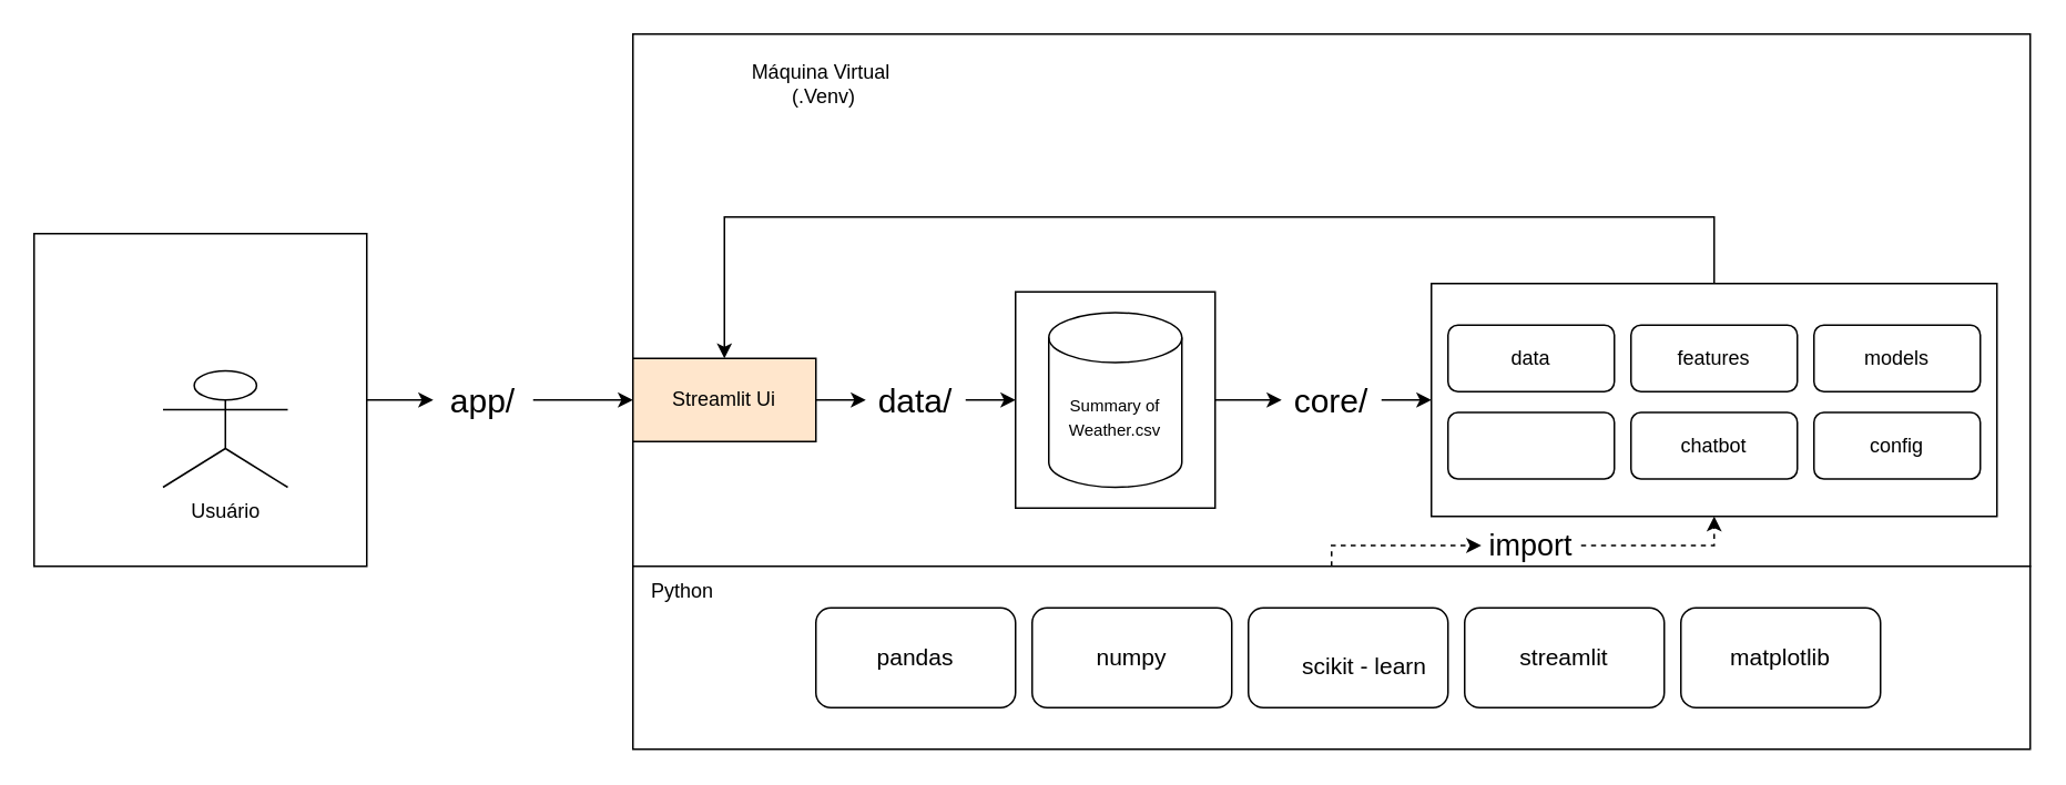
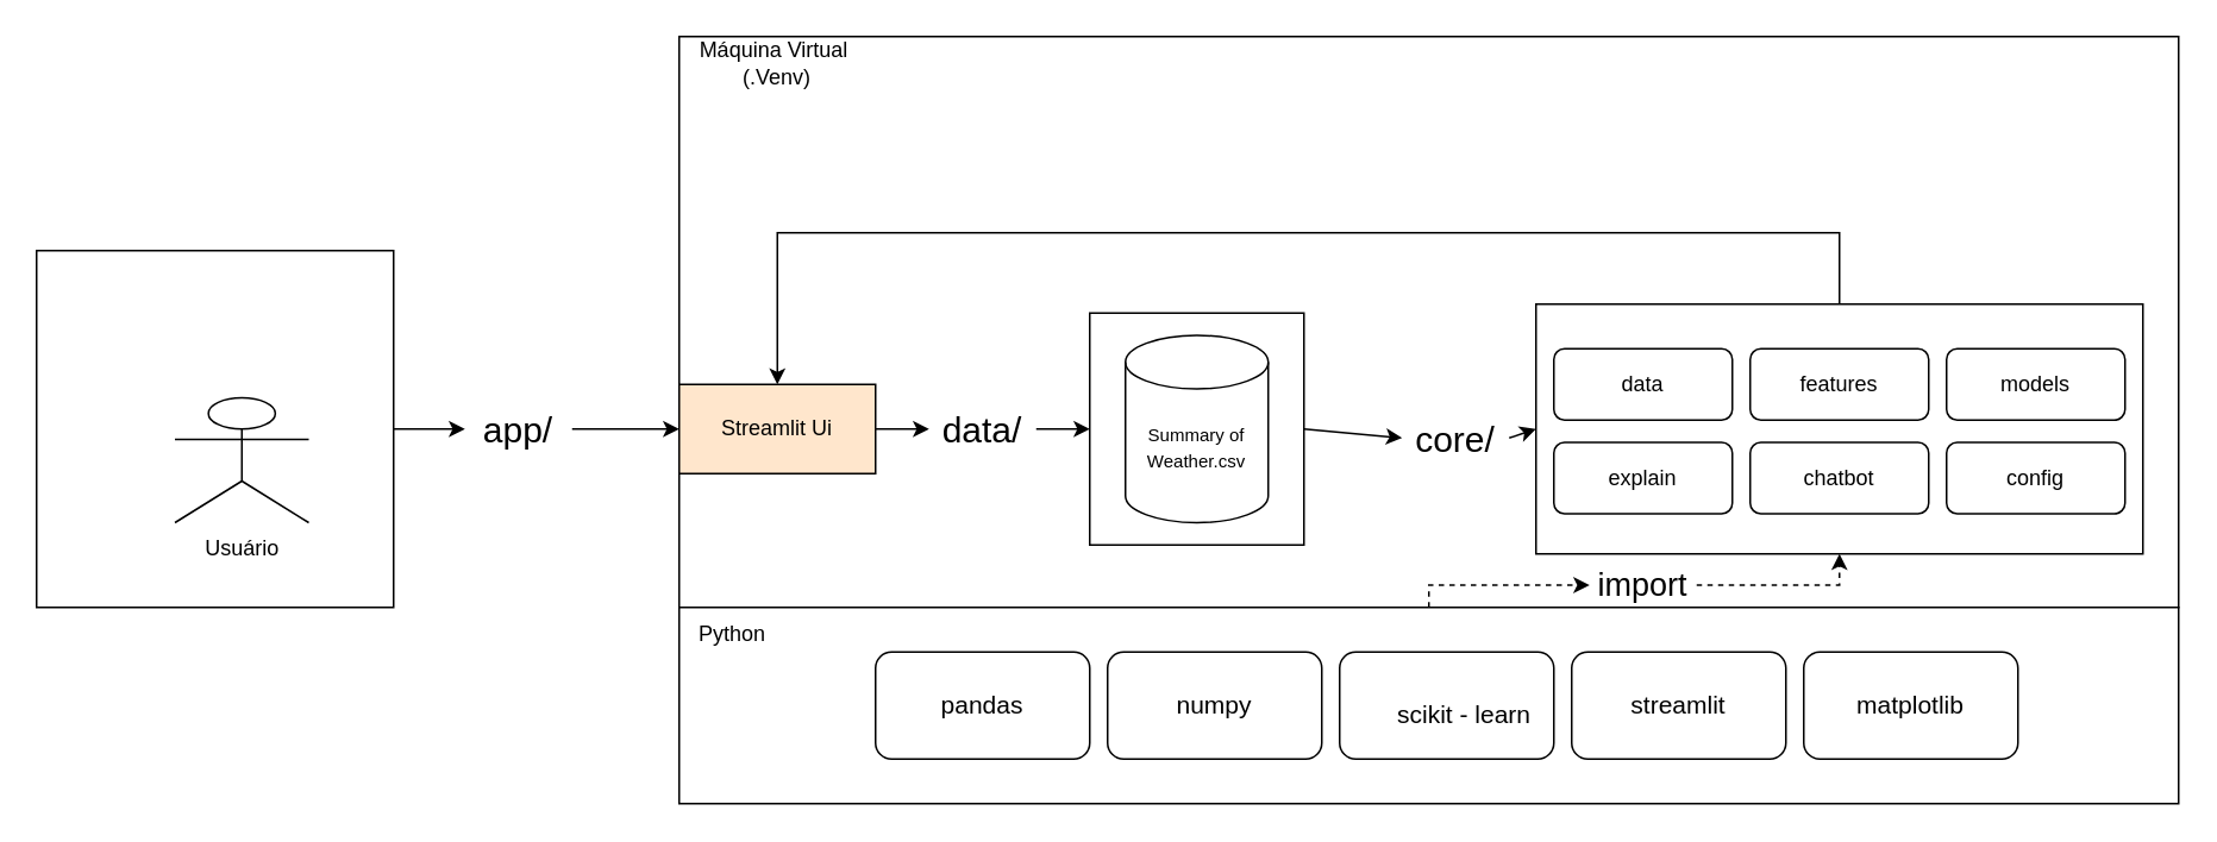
- <mxCell id="8" value="Máquina Virtual&amp;nbsp;&lt;div&gt;(.Venv)&lt;/div&gt;" style="text;html=1;align=center;verticalAlign=middle;whiteSpace=wrap;rounded=0;" vertex="1" parent="1"><mxGeometry x="440" y="35" width="110" height="30" as="geometry" /></mxCell>
+ <mxCell id="8" value="Máquina Virtual&amp;nbsp;&lt;div&gt;(.Venv)&lt;/div&gt;" style="text;html=1;align=center;verticalAlign=middle;whiteSpace=wrap;rounded=0;" vertex="1" parent="1"><mxGeometry x="380" width="110" height="30" as="geometry" y="20" /></mxCell>
- <mxCell id="31" value="&lt;font style=&quot;font-size: 20px;&quot;&gt;core/&lt;/font&gt;" style="text;html=1;align=center;verticalAlign=middle;whiteSpace=wrap;rounded=0;" vertex="1" parent="1"><mxGeometry x="770" y="225" width="60" height="30" as="geometry" /></mxCell>
+ <mxCell id="31" value="&lt;font style=&quot;font-size: 20px;&quot;&gt;core/&lt;/font&gt;" style="text;html=1;align=center;verticalAlign=middle;whiteSpace=wrap;rounded=0;" vertex="1" parent="1"><mxGeometry x="785" y="230" width="60" height="30" as="geometry" /></mxCell>
+ <mxCell id="29" value="explain" style="text;html=1;align=center;verticalAlign=middle;whiteSpace=wrap;rounded=0;" vertex="1" parent="1"><mxGeometry x="890" y="252.5" width="60" height="30" as="geometry" /></mxCell>
